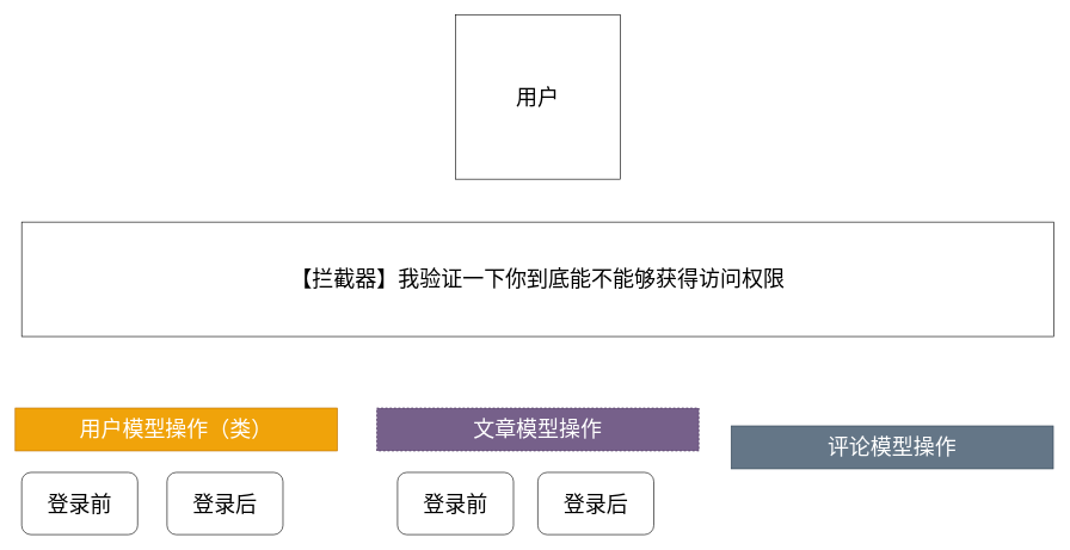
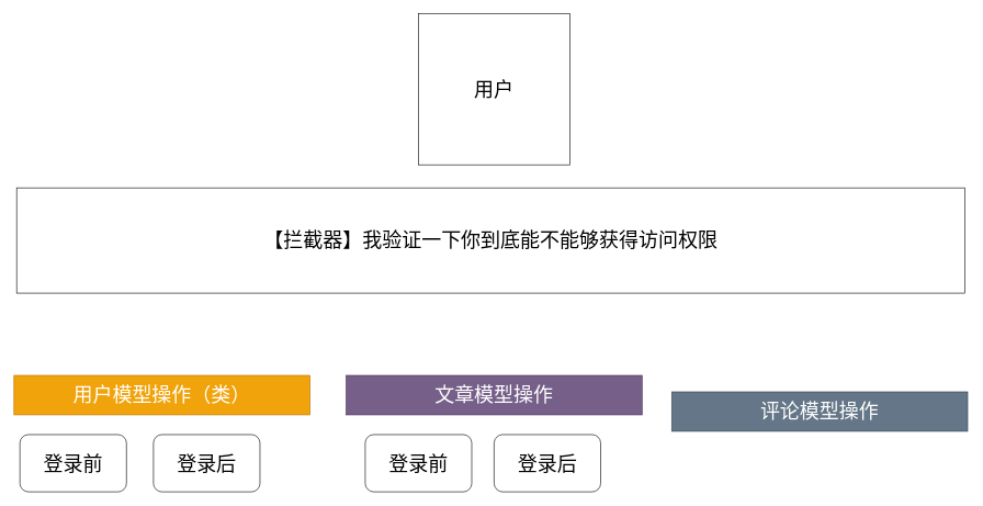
- <mxCell id="6" value="&lt;font style=&quot;font-size: 30px&quot;&gt;【拦截器】我验证一下你到底能不能够获得访问权限&lt;/font&gt;" style="rounded=0;whiteSpace=wrap;html=1;" parent="1" vertex="1"><mxGeometry x="29" y="310" width="1442" height="160" as="geometry" /></mxCell>
+ <mxCell id="6" value="&lt;font style=&quot;font-size: 30px&quot;&gt;【拦截器】我验证一下你到底能不能够获得访问权限&lt;/font&gt;" style="rounded=0;whiteSpace=wrap;html=1;" parent="1" vertex="1"><mxGeometry x="24" y="285" width="1442" height="160" as="geometry" /></mxCell>
- <mxCell id="3" value="&lt;font style=&quot;font-size: 30px&quot;&gt;文章模型操作&lt;/font&gt;" style="rounded=0;whiteSpace=wrap;html=1;fillColor=#76608a;strokeColor=#432D57;fontColor=#ffffff;dashed=1;" parent="1" vertex="1"><mxGeometry x="525" y="570" width="450" height="60" as="geometry" /></mxCell>
+ <mxCell id="3" value="&lt;font style=&quot;font-size: 30px&quot;&gt;文章模型操作&lt;/font&gt;" style="rounded=0;whiteSpace=wrap;html=1;fillColor=#76608a;strokeColor=#432D57;fontColor=#ffffff;" parent="1" vertex="1"><mxGeometry x="525" y="570" width="450" height="60" as="geometry" /></mxCell>
